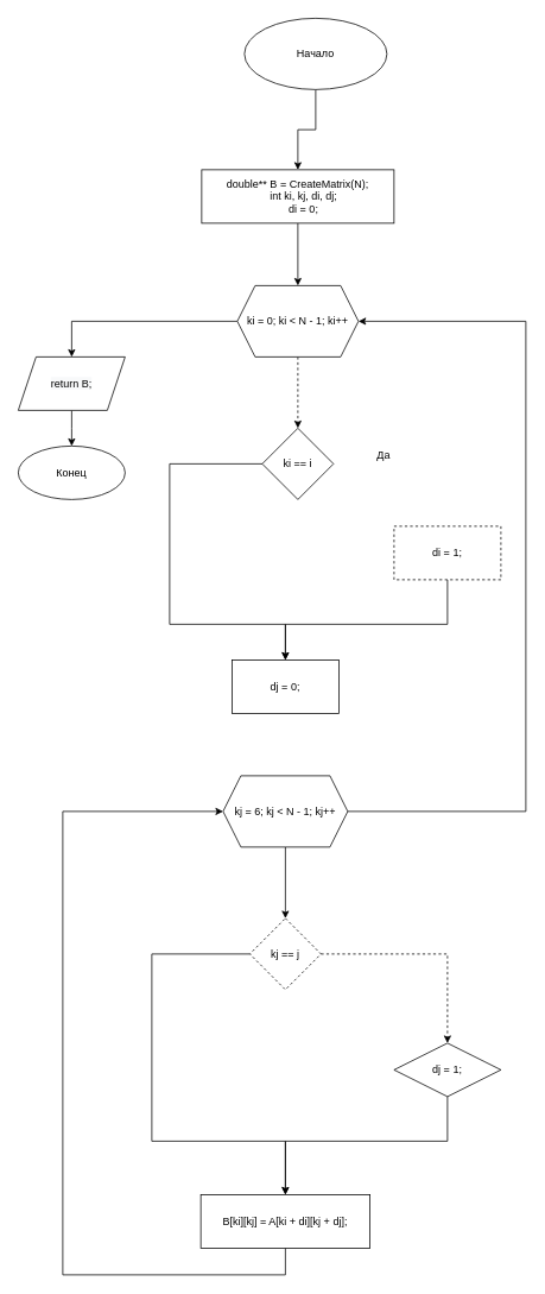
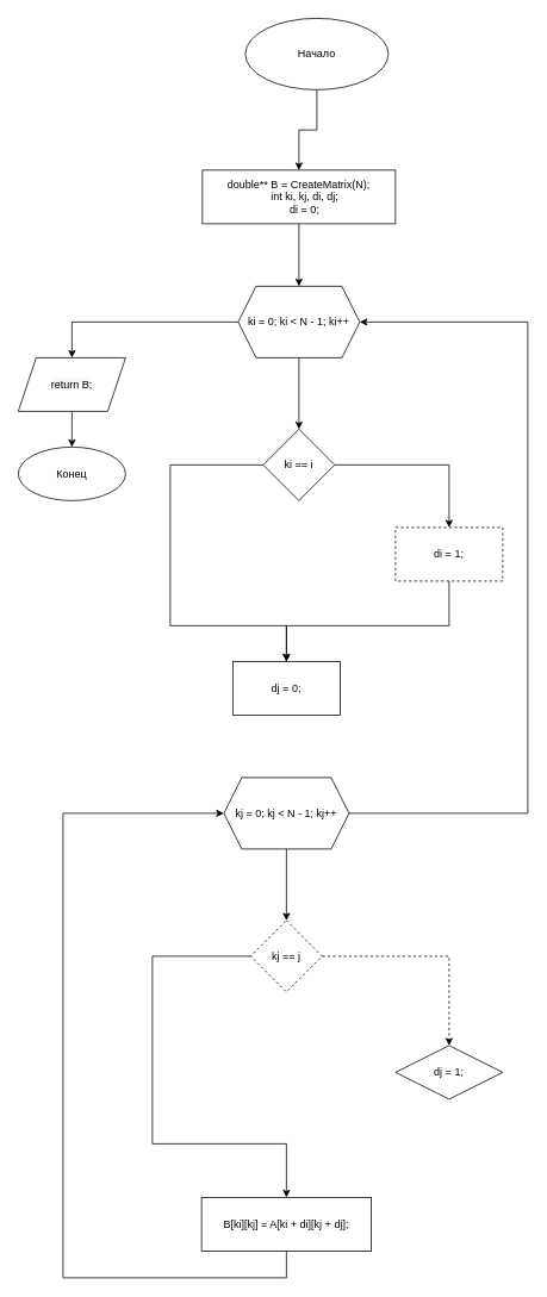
- <mxCell id="6" value="" style="edgeStyle=orthogonalEdgeStyle;rounded=0;orthogonalLoop=1;jettySize=auto;html=1;dashed=1;" parent="1" source="8" target="11" edge="1"><mxGeometry relative="1" as="geometry" /></mxCell>
+ <mxCell id="6" value="" style="edgeStyle=orthogonalEdgeStyle;rounded=0;orthogonalLoop=1;jettySize=auto;html=1;" parent="1" source="8" target="11" edge="1"><mxGeometry relative="1" as="geometry" /></mxCell>
- <mxCell id="15" value="Да" style="text;html=1;align=center;verticalAlign=middle;resizable=0;points=[];autosize=1;strokeColor=none;fillColor=none;" parent="1" vertex="1"><mxGeometry x="415" y="500" width="30" height="20" as="geometry" /></mxCell>
+ <mxCell id="9" value="" style="edgeStyle=orthogonalEdgeStyle;rounded=0;orthogonalLoop=1;jettySize=auto;html=1;" parent="1" source="11" target="13" edge="1"><mxGeometry relative="1" as="geometry" /></mxCell>
- <mxCell id="18" value="kj = 6; kj &lt; N - 1; kj++" style="shape=hexagon;perimeter=hexagonPerimeter2;whiteSpace=wrap;html=1;fixedSize=1;rounded=0;" parent="1" vertex="1"><mxGeometry x="250" y="870" width="140" height="80" as="geometry" /></mxCell>
+ <mxCell id="18" value="kj = 0; kj &lt; N - 1; kj++" style="shape=hexagon;perimeter=hexagonPerimeter2;whiteSpace=wrap;html=1;fixedSize=1;rounded=0;" parent="1" vertex="1"><mxGeometry x="250" y="870" width="140" height="80" as="geometry" /></mxCell>
- <mxCell id="22" value="" style="edgeStyle=orthogonalEdgeStyle;rounded=0;orthogonalLoop=1;jettySize=auto;html=1;" parent="1" source="23" target="25" edge="1"><mxGeometry relative="1" as="geometry"><Array as="points"><mxPoint x="502" y="1280" /><mxPoint x="320" y="1280" /></Array></mxGeometry></mxCell>
